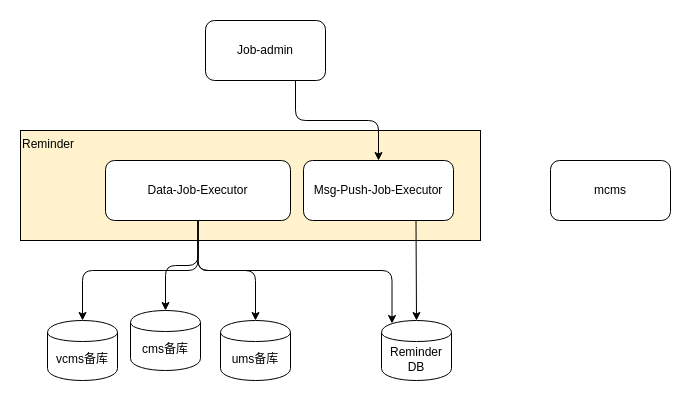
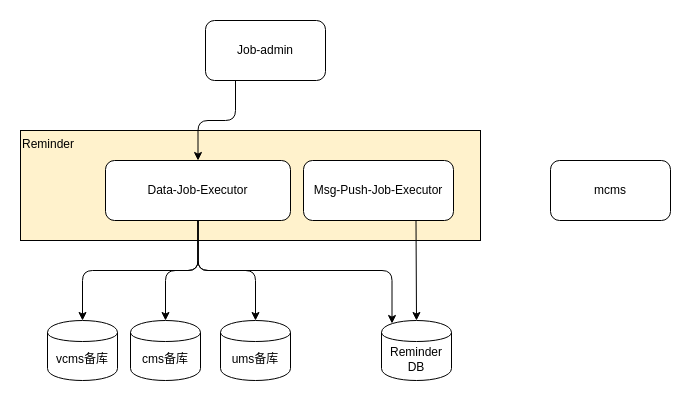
+ <mxCell id="15" value="" style="endArrow=classic;html=1;exitX=0.25;exitY=1;exitDx=0;exitDy=0;entryX=0.5;entryY=0;entryDx=0;entryDy=0;edgeStyle=orthogonalEdgeStyle;" parent="1" source="3" target="4" edge="1"><mxGeometry width="50" height="50" relative="1" as="geometry"><mxPoint x="80" y="130" as="sourcePoint" /><mxPoint x="130" y="80" as="targetPoint" /></mxGeometry></mxCell>
- <mxCell id="16" value="" style="endArrow=classic;html=1;exitX=0.75;exitY=1;exitDx=0;exitDy=0;entryX=0.5;entryY=0;entryDx=0;entryDy=0;edgeStyle=orthogonalEdgeStyle;" parent="1" source="3" target="5" edge="1"><mxGeometry width="50" height="50" relative="1" as="geometry"><mxPoint x="245" y="90" as="sourcePoint" /><mxPoint x="175" y="170" as="targetPoint" /></mxGeometry></mxCell>
- <mxCell id="7" value="cms备库" style="shape=cylinder;whiteSpace=wrap;html=1;boundedLbl=1;backgroundOutline=1;" parent="1" vertex="1"><mxGeometry x="130" y="310" width="70" height="60" as="geometry" /></mxCell>
+ <mxCell id="7" value="cms备库" style="shape=cylinder;whiteSpace=wrap;html=1;boundedLbl=1;backgroundOutline=1;" parent="1" vertex="1"><mxGeometry x="130" y="320" width="70" height="60" as="geometry" /></mxCell>
